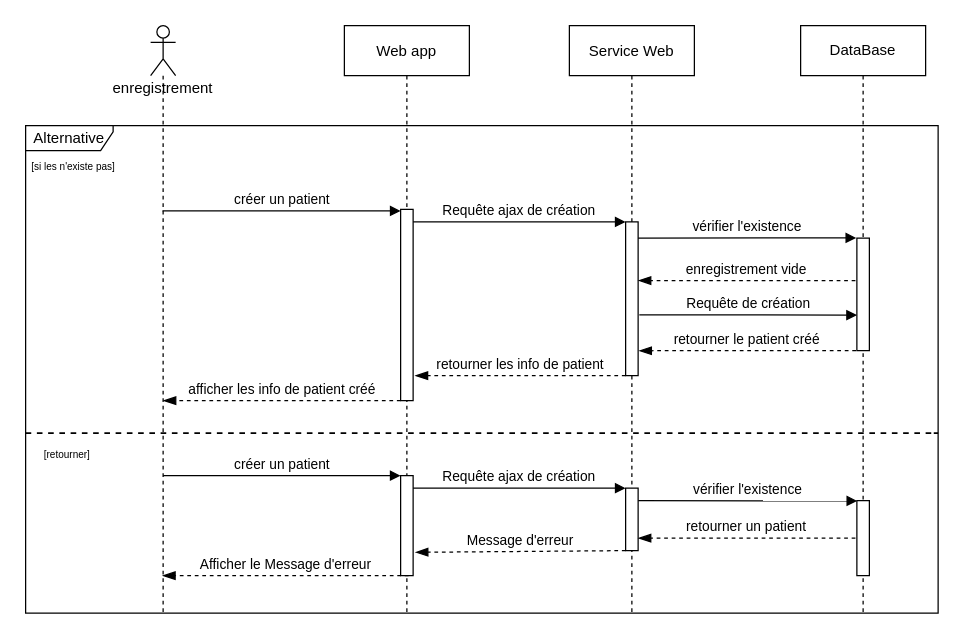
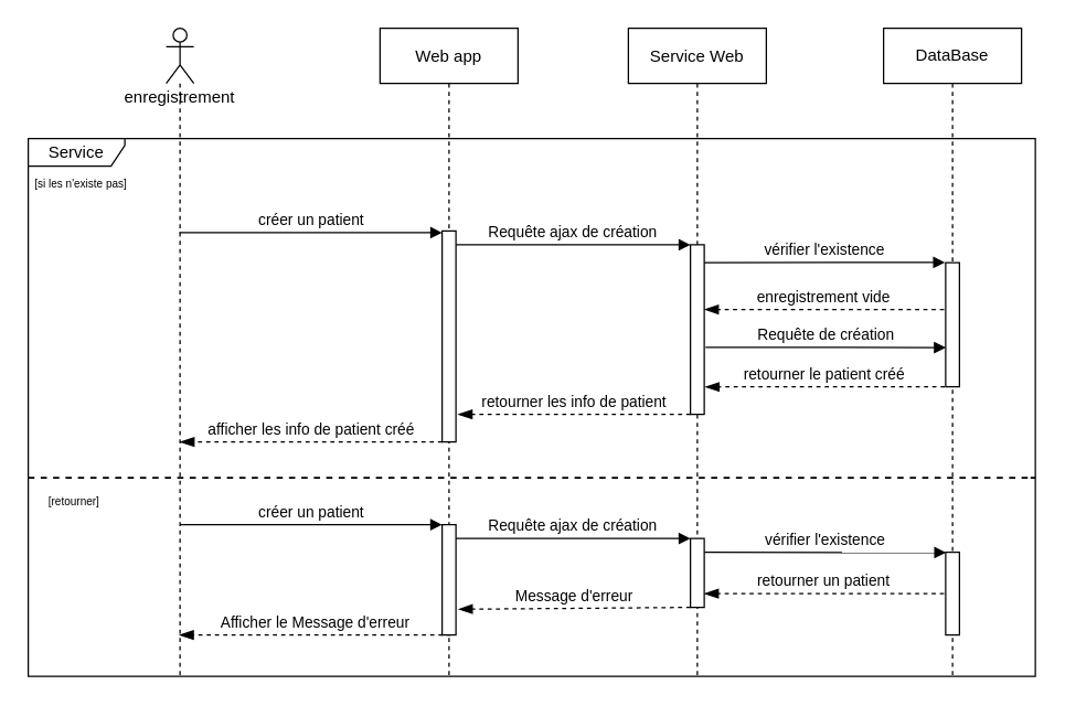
- <mxCell id="2" value="&lt;span class=&quot;VIiyi&quot; lang=&quot;fr&quot;&gt;&lt;span class=&quot;JLqJ4b ChMk0b&quot;&gt;&lt;span class=&quot;Q4iAWc&quot;&gt;Alternative&lt;/span&gt;&lt;/span&gt;&lt;/span&gt;" style="shape=umlFrame;whiteSpace=wrap;html=1;width=70;height=20;" vertex="1" parent="1"><mxGeometry x="20" y="100" width="730" height="390" as="geometry" /></mxCell>
+ <mxCell id="2" value="&lt;span class=&quot;VIiyi&quot; lang=&quot;fr&quot;&gt;&lt;span class=&quot;JLqJ4b ChMk0b&quot;&gt;&lt;span class=&quot;Q4iAWc&quot;&gt;Service&lt;/span&gt;&lt;/span&gt;&lt;/span&gt;" style="shape=umlFrame;whiteSpace=wrap;html=1;width=70;height=20;" vertex="1" parent="1"><mxGeometry x="20" y="100" width="730" height="390" as="geometry" /></mxCell>
